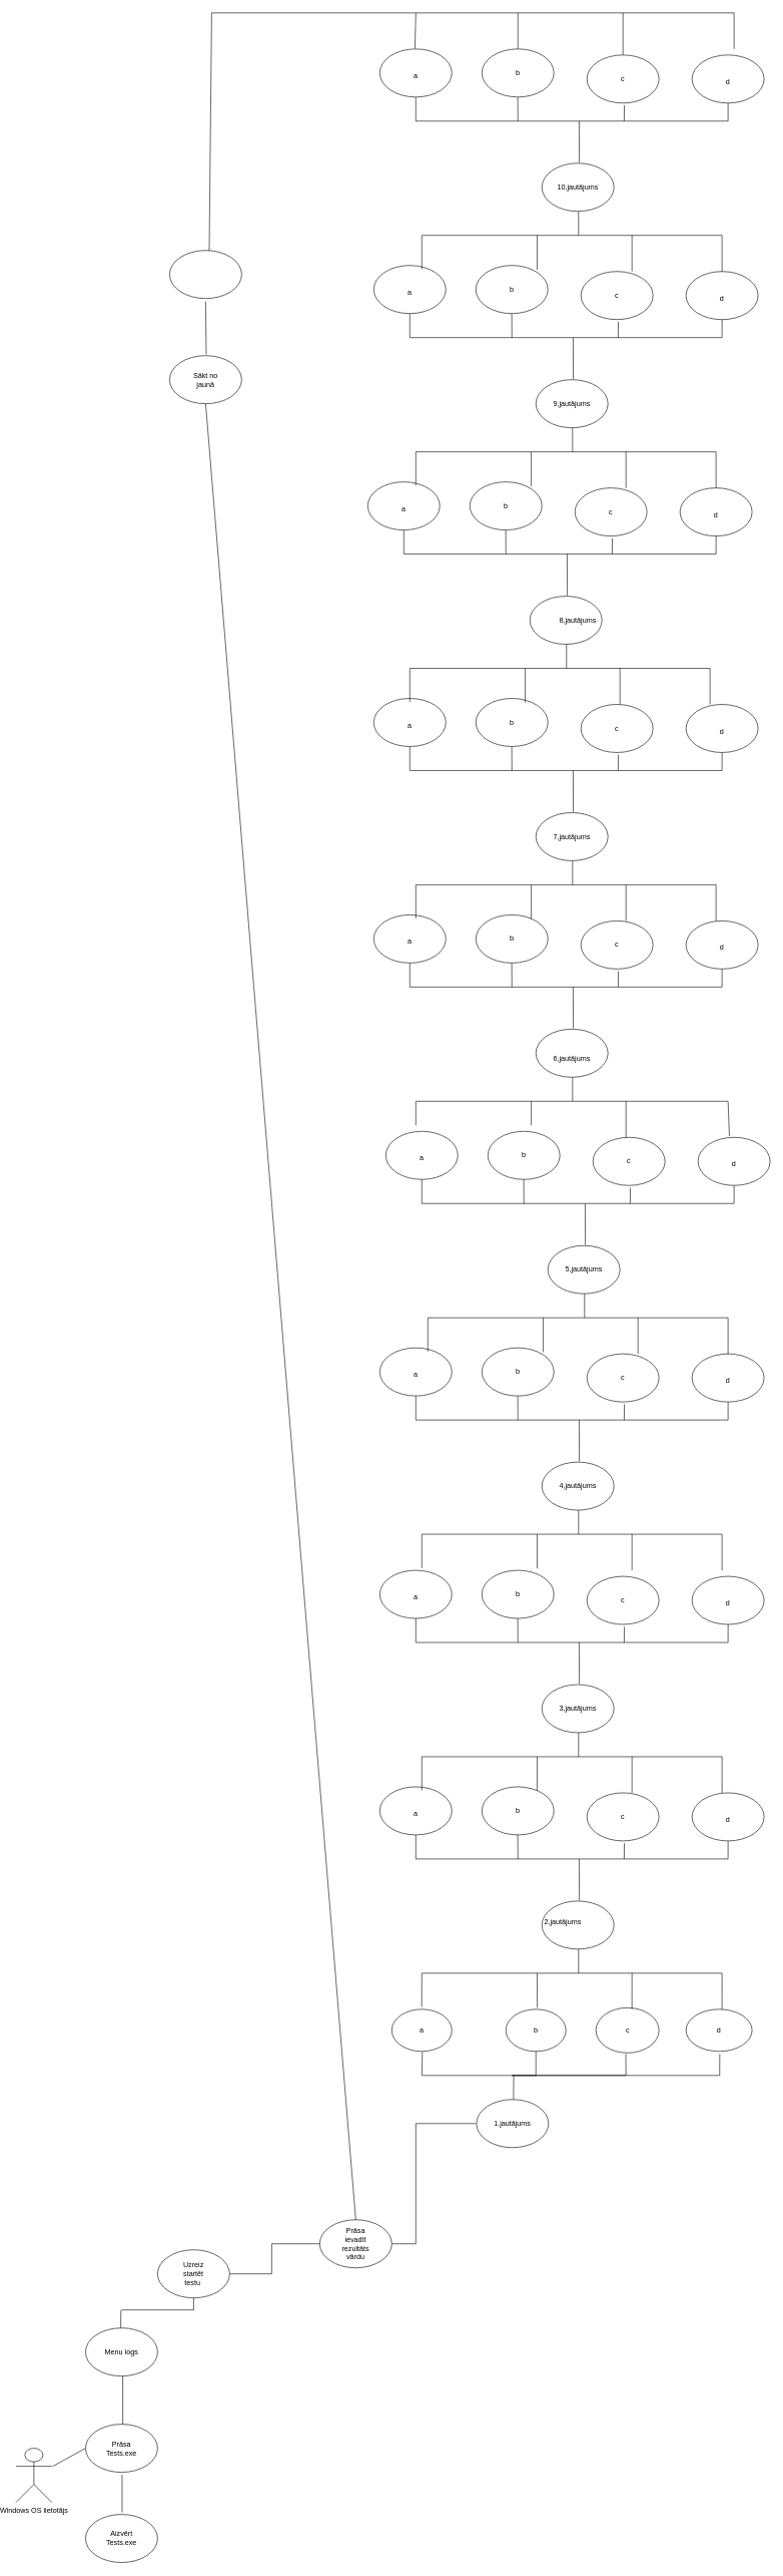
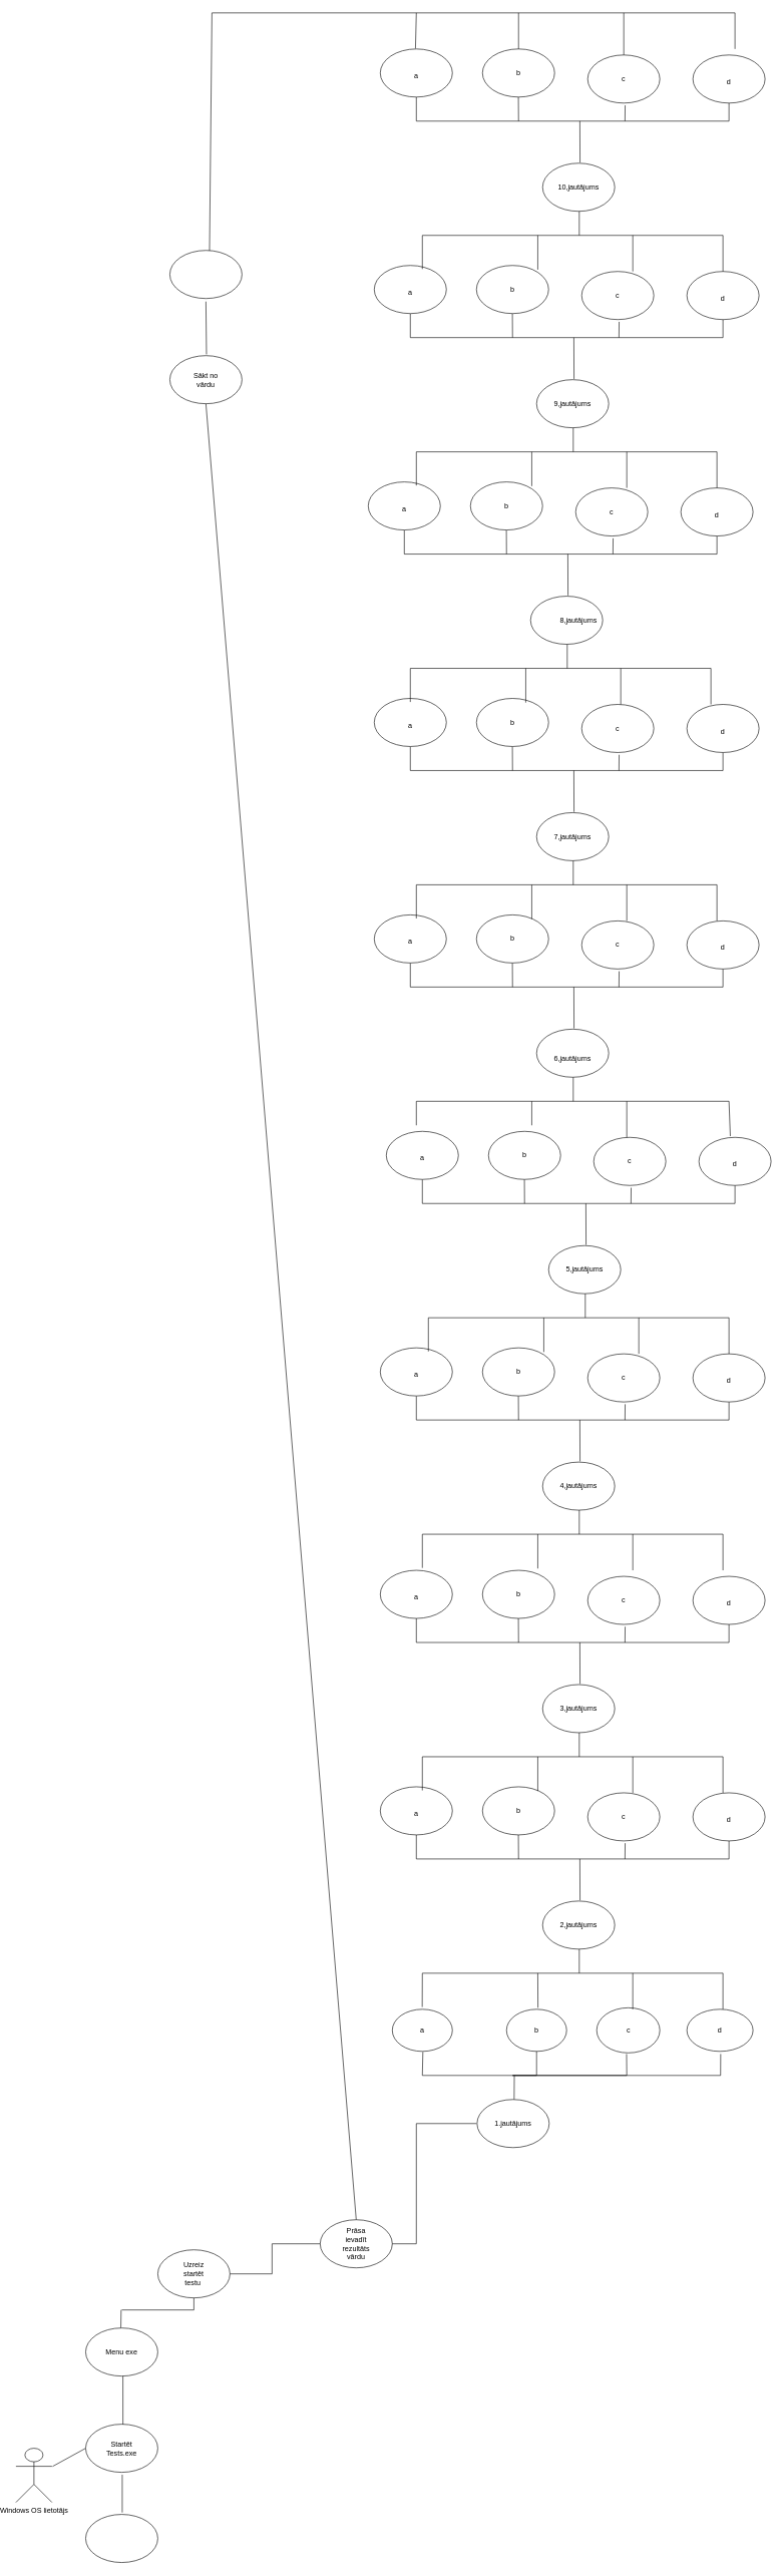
- <mxCell id="248" value="Sākt no jaunā" style="text;html=1;strokeColor=none;fillColor=none;align=center;verticalAlign=middle;whiteSpace=wrap;rounded=0;" vertex="1" parent="1"><mxGeometry x="306" y="615" width="60" height="30" as="geometry" /></mxCell>
+ <mxCell id="248" value="Sākt no vārdu" style="text;html=1;strokeColor=none;fillColor=none;align=center;verticalAlign=middle;whiteSpace=wrap;rounded=0;" vertex="1" parent="1"><mxGeometry x="306" y="615" width="60" height="30" as="geometry" /></mxCell>
- <mxCell id="42" value="2,jautājums" style="text;html=1;strokeColor=none;fillColor=none;align=center;verticalAlign=middle;whiteSpace=wrap;rounded=0;" vertex="1" parent="1"><mxGeometry x="901" y="3180" width="60" height="30" as="geometry" /></mxCell>
+ <mxCell id="42" value="2,jautājums" style="text;html=1;strokeColor=none;fillColor=none;align=center;verticalAlign=middle;whiteSpace=wrap;rounded=0;" vertex="1" parent="1"><mxGeometry x="926" y="3185" width="60" height="30" as="geometry" /></mxCell>
- <mxCell id="11" value="Menu logs" style="text;html=1;strokeColor=none;fillColor=none;align=center;verticalAlign=middle;whiteSpace=wrap;rounded=0;" parent="1" vertex="1"><mxGeometry x="166" y="3895" width="60" height="30" as="geometry" /></mxCell>
+ <mxCell id="11" value="Menu exe" style="text;html=1;strokeColor=none;fillColor=none;align=center;verticalAlign=middle;whiteSpace=wrap;rounded=0;" parent="1" vertex="1"><mxGeometry x="166" y="3895" width="60" height="30" as="geometry" /></mxCell>
- <mxCell id="5" value="Prāsa Tests.exe" style="text;html=1;strokeColor=none;fillColor=none;align=center;verticalAlign=middle;whiteSpace=wrap;rounded=0;" parent="1" vertex="1"><mxGeometry x="166" y="4055" width="60" height="30" as="geometry" /></mxCell>
+ <mxCell id="5" value="Startēt Tests.exe" style="text;html=1;strokeColor=none;fillColor=none;align=center;verticalAlign=middle;whiteSpace=wrap;rounded=0;" parent="1" vertex="1"><mxGeometry x="166" y="4055" width="60" height="30" as="geometry" /></mxCell>
- <mxCell id="8" value="Aizvērt Tests.exe" style="text;html=1;strokeColor=none;fillColor=none;align=center;verticalAlign=middle;whiteSpace=wrap;rounded=0;" parent="1" vertex="1"><mxGeometry x="166" y="4205" width="60" height="30" as="geometry" /></mxCell>
